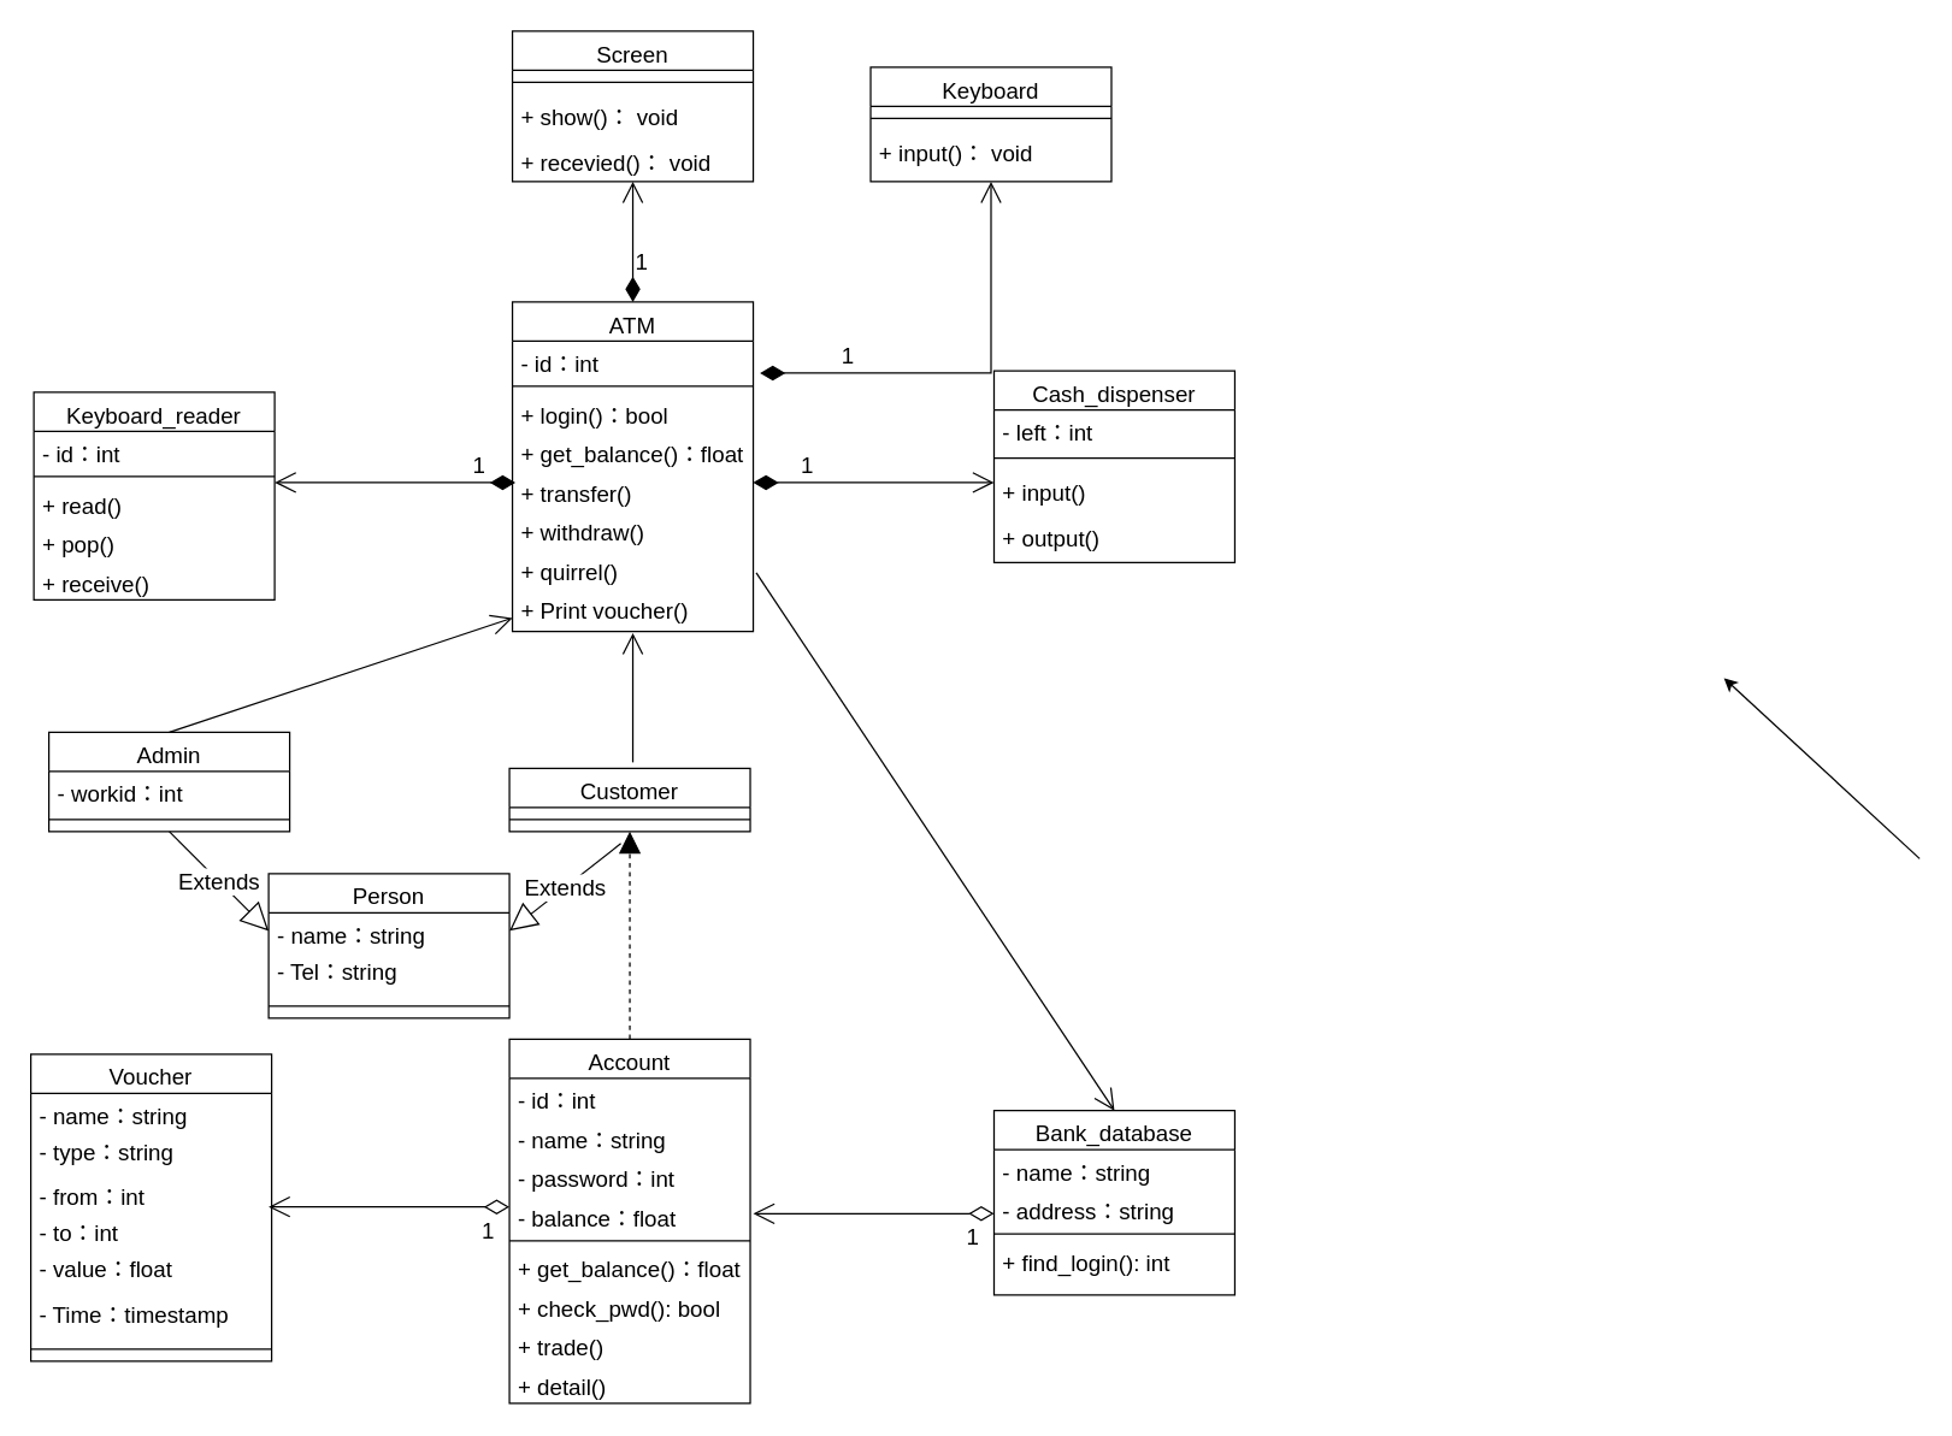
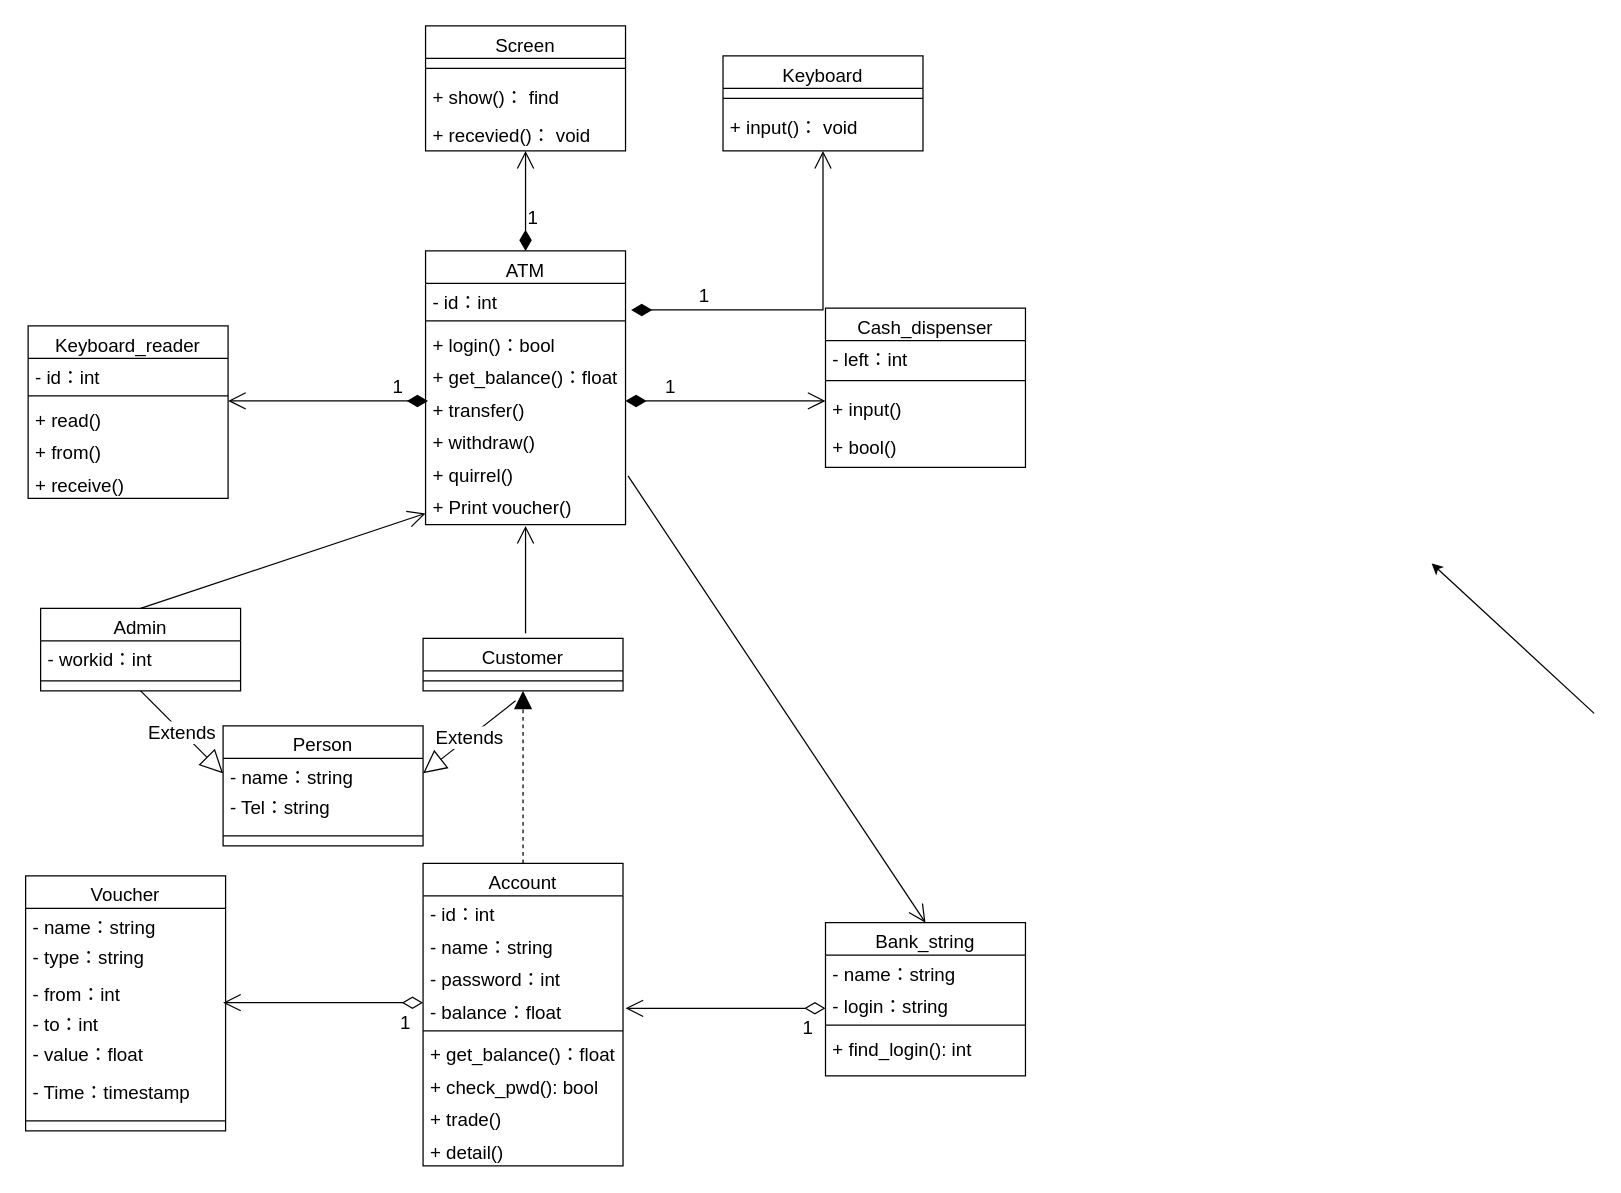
- <mxCell id="10" value="+ show()： void" style="text;align=left;verticalAlign=top;spacingLeft=4;spacingRight=4;overflow=hidden;rotatable=0;points=[[0,0.5],[1,0.5]];portConstraint=eastwest;fontStyle=0;fontSize=15;" vertex="1" parent="8"><mxGeometry y="42" width="160" height="30" as="geometry" /></mxCell>
+ <mxCell id="10" value="+ show()： find" style="text;align=left;verticalAlign=top;spacingLeft=4;spacingRight=4;overflow=hidden;rotatable=0;points=[[0,0.5],[1,0.5]];portConstraint=eastwest;fontStyle=0;fontSize=15;" vertex="1" parent="8"><mxGeometry y="42" width="160" height="30" as="geometry" /></mxCell>
- <mxCell id="16" value="+ output()" style="text;align=left;verticalAlign=top;spacingLeft=4;spacingRight=4;overflow=hidden;rotatable=0;points=[[0,0.5],[1,0.5]];portConstraint=eastwest;fontStyle=0;fontSize=15;" vertex="1" parent="12"><mxGeometry y="96" width="160" height="24" as="geometry" /></mxCell>
+ <mxCell id="16" value="+ bool()" style="text;align=left;verticalAlign=top;spacingLeft=4;spacingRight=4;overflow=hidden;rotatable=0;points=[[0,0.5],[1,0.5]];portConstraint=eastwest;fontStyle=0;fontSize=15;" vertex="1" parent="12"><mxGeometry y="96" width="160" height="24" as="geometry" /></mxCell>
- <mxCell id="6" value="+ pop()" style="text;align=left;verticalAlign=top;spacingLeft=4;spacingRight=4;overflow=hidden;rotatable=0;points=[[0,0.5],[1,0.5]];portConstraint=eastwest;fontStyle=0;fontSize=15;" vertex="1" parent="2"><mxGeometry y="86" width="160" height="26" as="geometry" /></mxCell>
+ <mxCell id="6" value="+ from()" style="text;align=left;verticalAlign=top;spacingLeft=4;spacingRight=4;overflow=hidden;rotatable=0;points=[[0,0.5],[1,0.5]];portConstraint=eastwest;fontStyle=0;fontSize=15;" vertex="1" parent="2"><mxGeometry y="86" width="160" height="26" as="geometry" /></mxCell>
- <mxCell id="55" value="Bank_database" style="swimlane;fontStyle=0;align=center;verticalAlign=top;childLayout=stackLayout;horizontal=1;startSize=26;horizontalStack=0;resizeParent=1;resizeLast=0;collapsible=1;marginBottom=0;rounded=0;shadow=0;strokeWidth=1;fontSize=15;" vertex="1" parent="1"><mxGeometry x="660" y="737.5" width="160" height="122.5" as="geometry"><mxRectangle x="550" y="140" width="160" height="26" as="alternateBounds" /></mxGeometry></mxCell>
+ <mxCell id="55" value="Bank_string" style="swimlane;fontStyle=0;align=center;verticalAlign=top;childLayout=stackLayout;horizontal=1;startSize=26;horizontalStack=0;resizeParent=1;resizeLast=0;collapsible=1;marginBottom=0;rounded=0;shadow=0;strokeWidth=1;fontSize=15;" vertex="1" parent="1"><mxGeometry x="660" y="737.5" width="160" height="122.5" as="geometry"><mxRectangle x="550" y="140" width="160" height="26" as="alternateBounds" /></mxGeometry></mxCell>
- <mxCell id="57" value="- address：string" style="text;align=left;verticalAlign=top;spacingLeft=4;spacingRight=4;overflow=hidden;rotatable=0;points=[[0,0.5],[1,0.5]];portConstraint=eastwest;rounded=0;shadow=0;html=0;fontStyle=0;fontSize=15;" vertex="1" parent="55"><mxGeometry y="52" width="160" height="26" as="geometry" /></mxCell>
+ <mxCell id="57" value="- login：string" style="text;align=left;verticalAlign=top;spacingLeft=4;spacingRight=4;overflow=hidden;rotatable=0;points=[[0,0.5],[1,0.5]];portConstraint=eastwest;rounded=0;shadow=0;html=0;fontStyle=0;fontSize=15;" vertex="1" parent="55"><mxGeometry y="52" width="160" height="26" as="geometry" /></mxCell>
